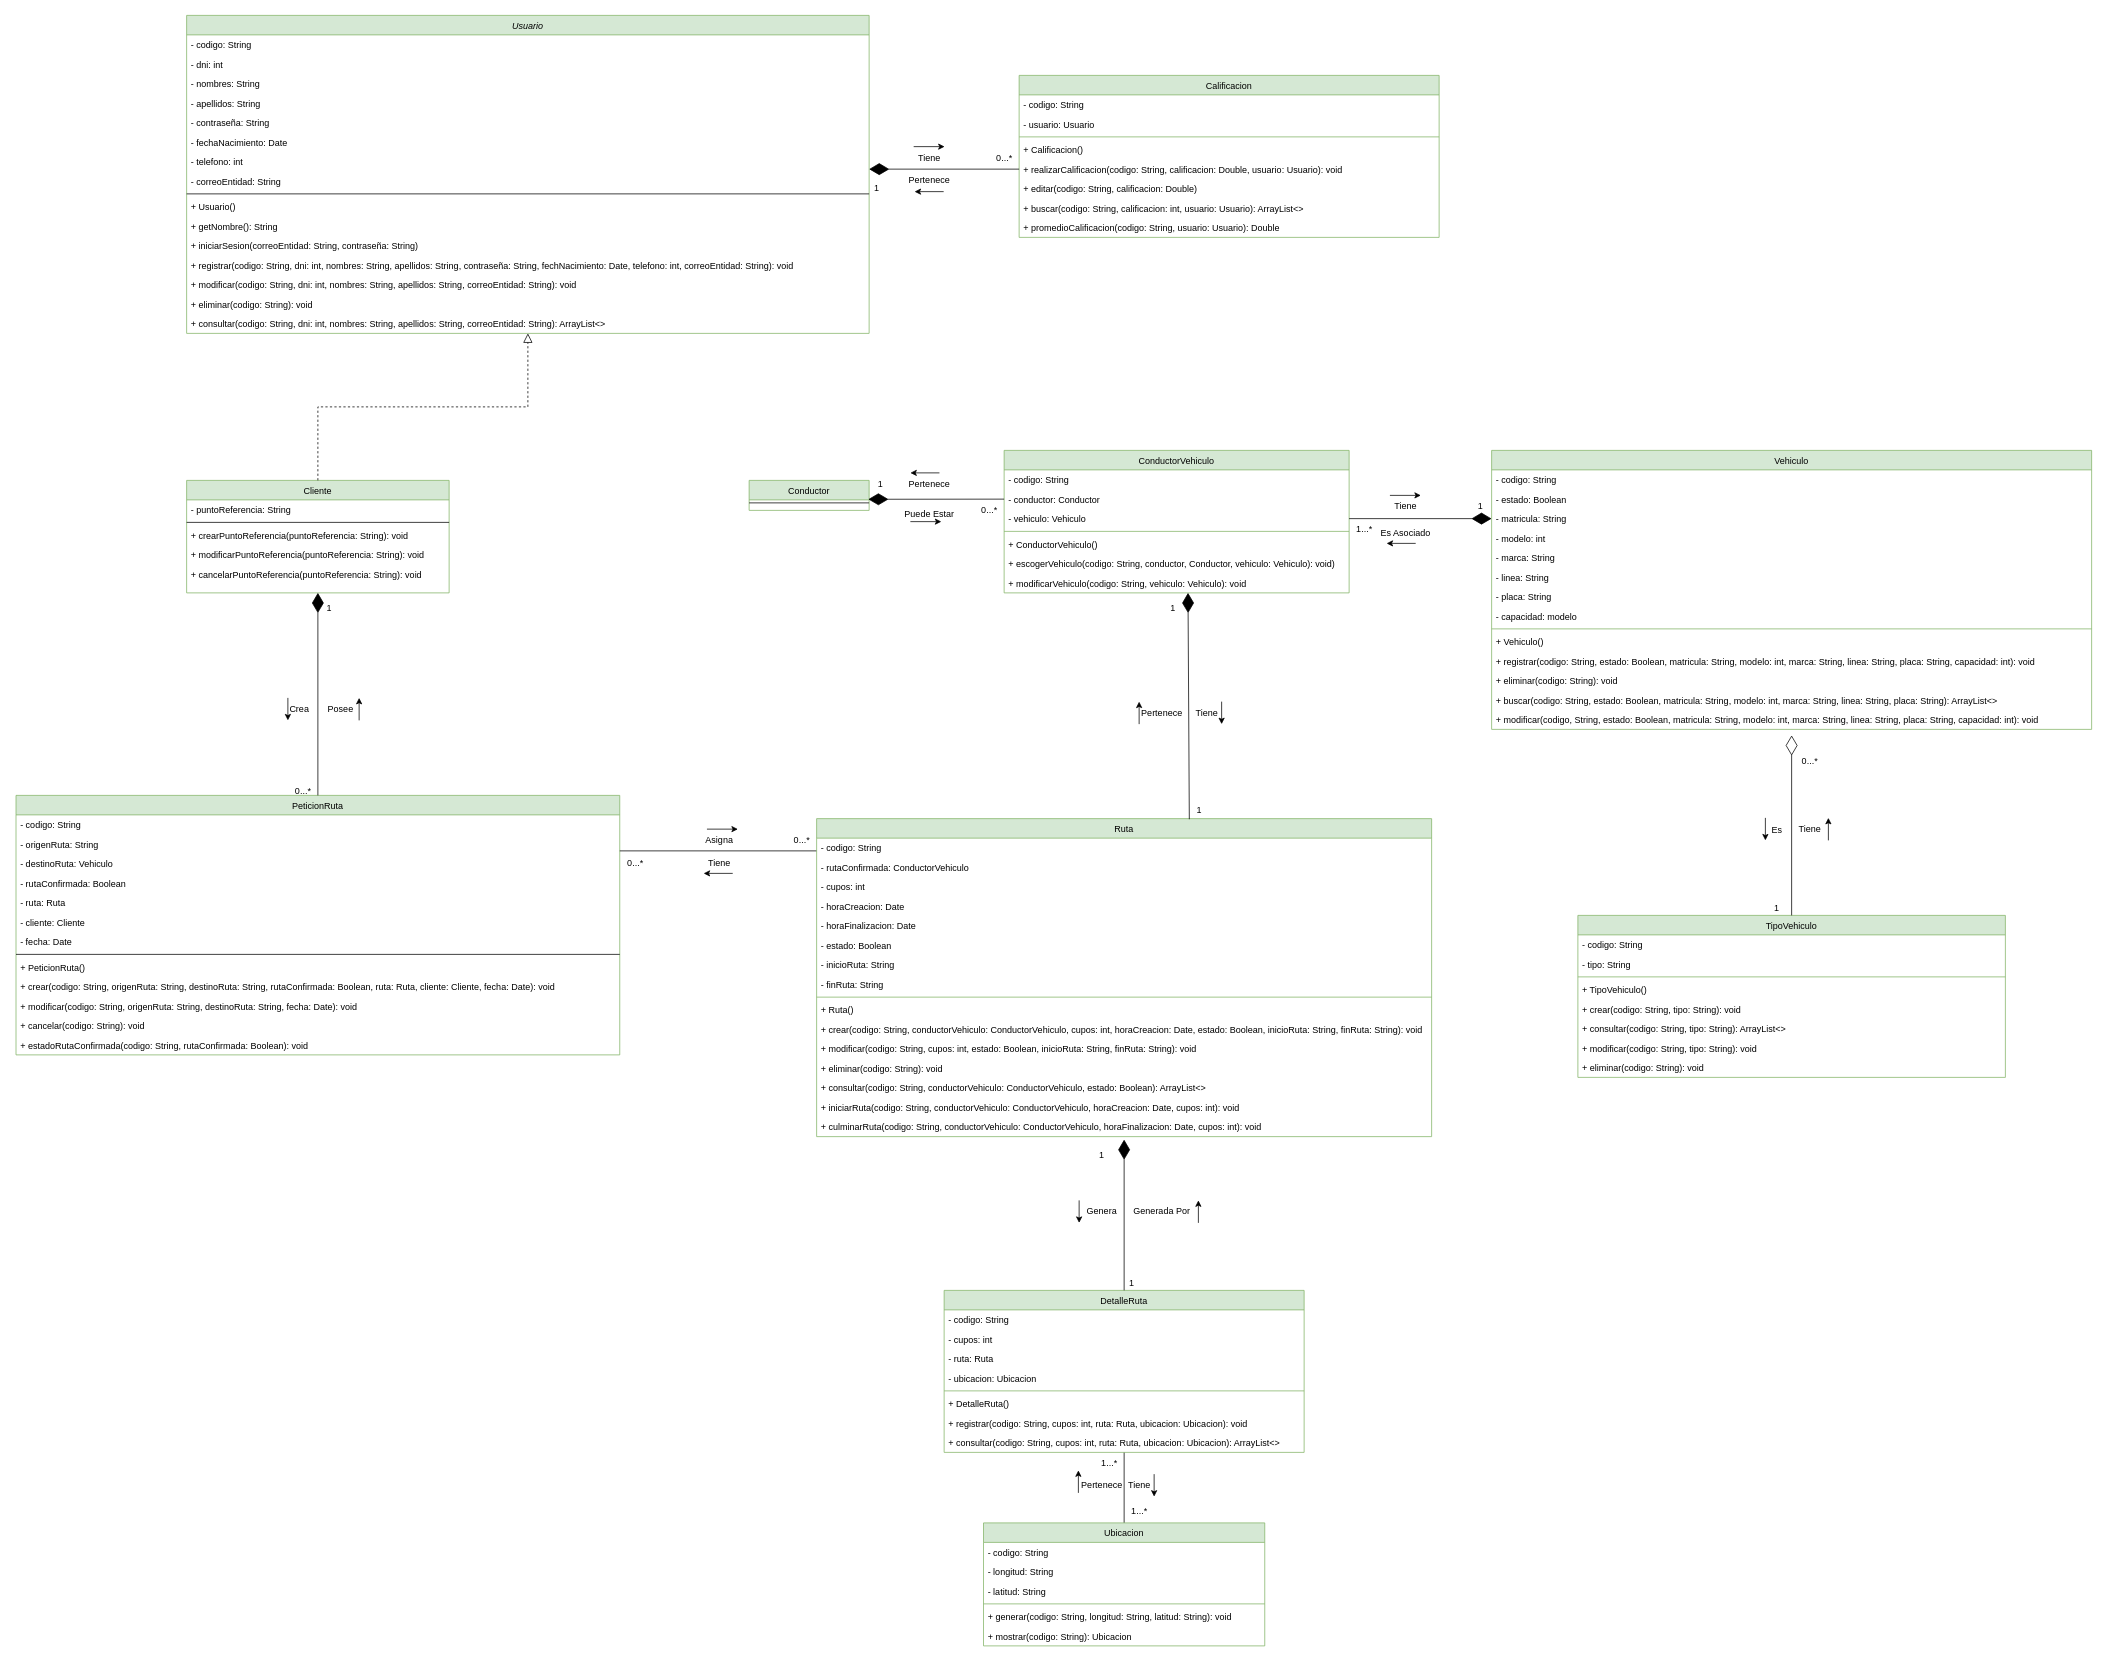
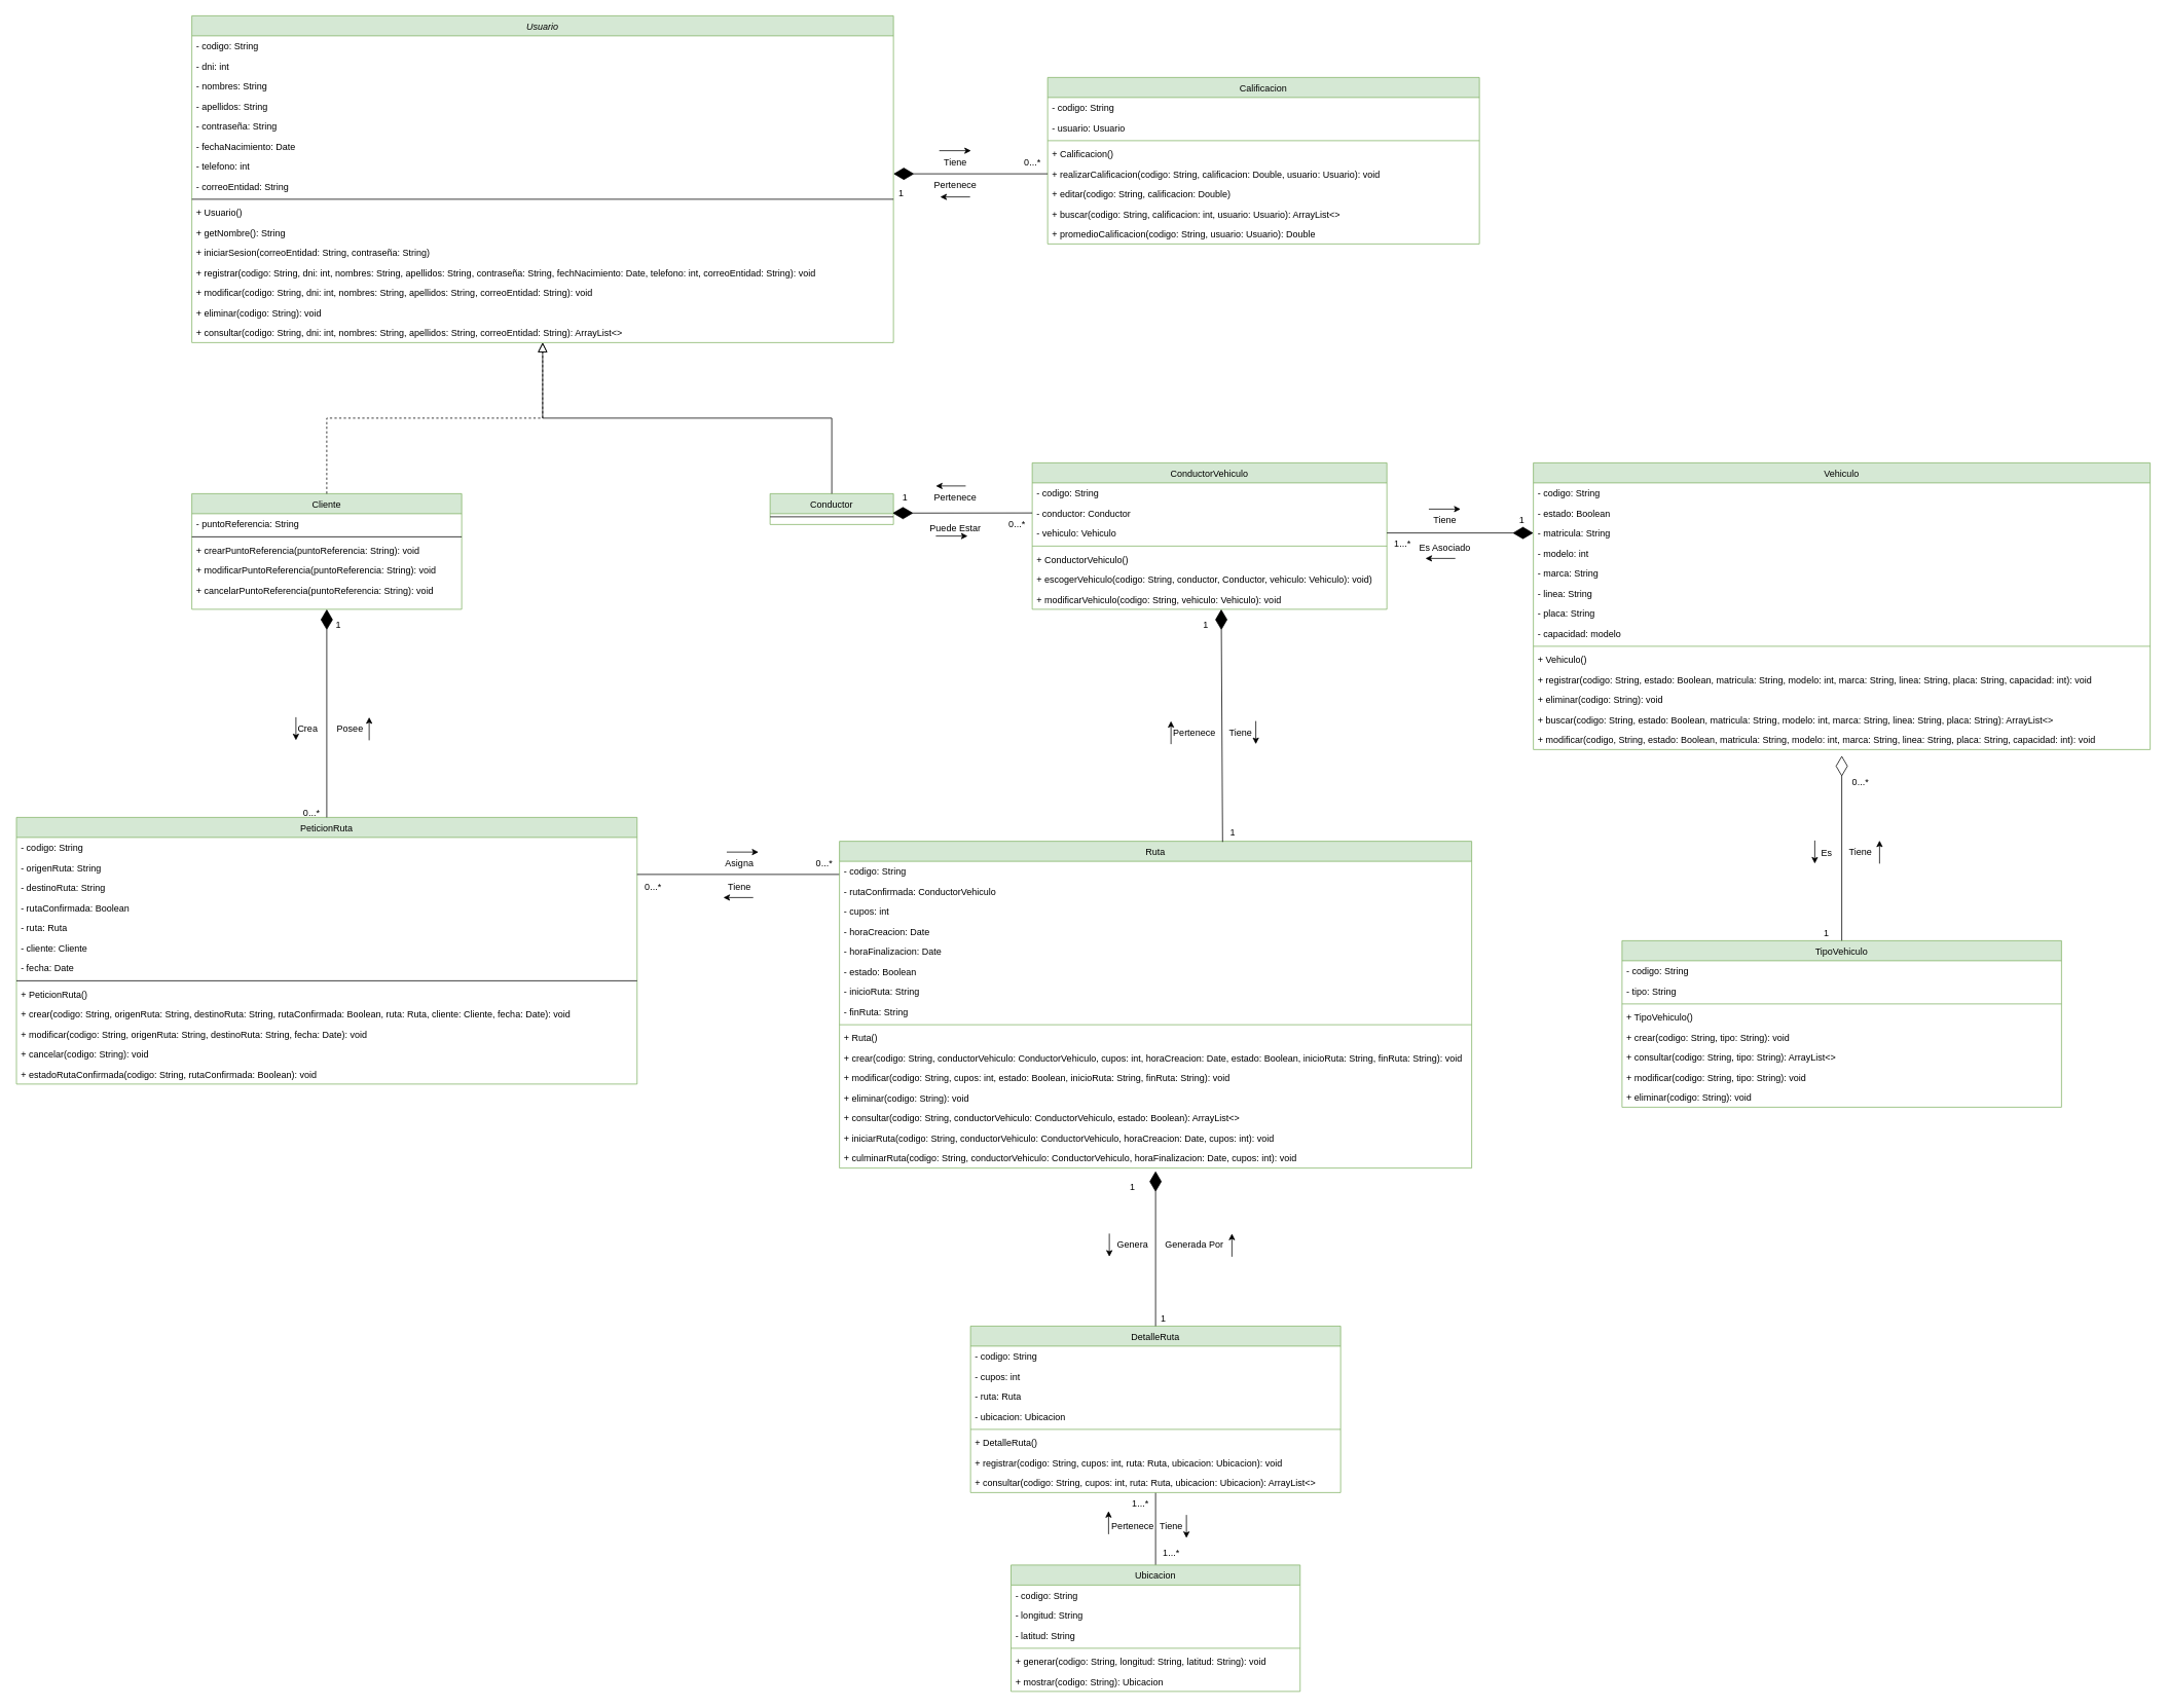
+ <mxCell id="28" value="" style="endArrow=block;endSize=10;endFill=0;shadow=0;strokeWidth=1;rounded=0;edgeStyle=elbowEdgeStyle;elbow=vertical;" parent="1" source="26" target="2" edge="1"><mxGeometry width="160" relative="1" as="geometry"><mxPoint x="988" y="273" as="sourcePoint" /><mxPoint x="1088" y="171" as="targetPoint" /></mxGeometry></mxCell>
- <mxCell id="32" value="- destinoRuta: Vehiculo     &#10;    &#10;" style="text;align=left;verticalAlign=top;spacingLeft=4;spacingRight=4;overflow=hidden;rotatable=0;points=[[0,0.5],[1,0.5]];portConstraint=eastwest;rounded=0;shadow=0;html=0;" parent="29" vertex="1"><mxGeometry y="78" width="805" height="26" as="geometry" /></mxCell>
+ <mxCell id="32" value="- destinoRuta: String     &#10;    &#10;" style="text;align=left;verticalAlign=top;spacingLeft=4;spacingRight=4;overflow=hidden;rotatable=0;points=[[0,0.5],[1,0.5]];portConstraint=eastwest;rounded=0;shadow=0;html=0;" parent="29" vertex="1"><mxGeometry y="78" width="805" height="26" as="geometry" /></mxCell>
